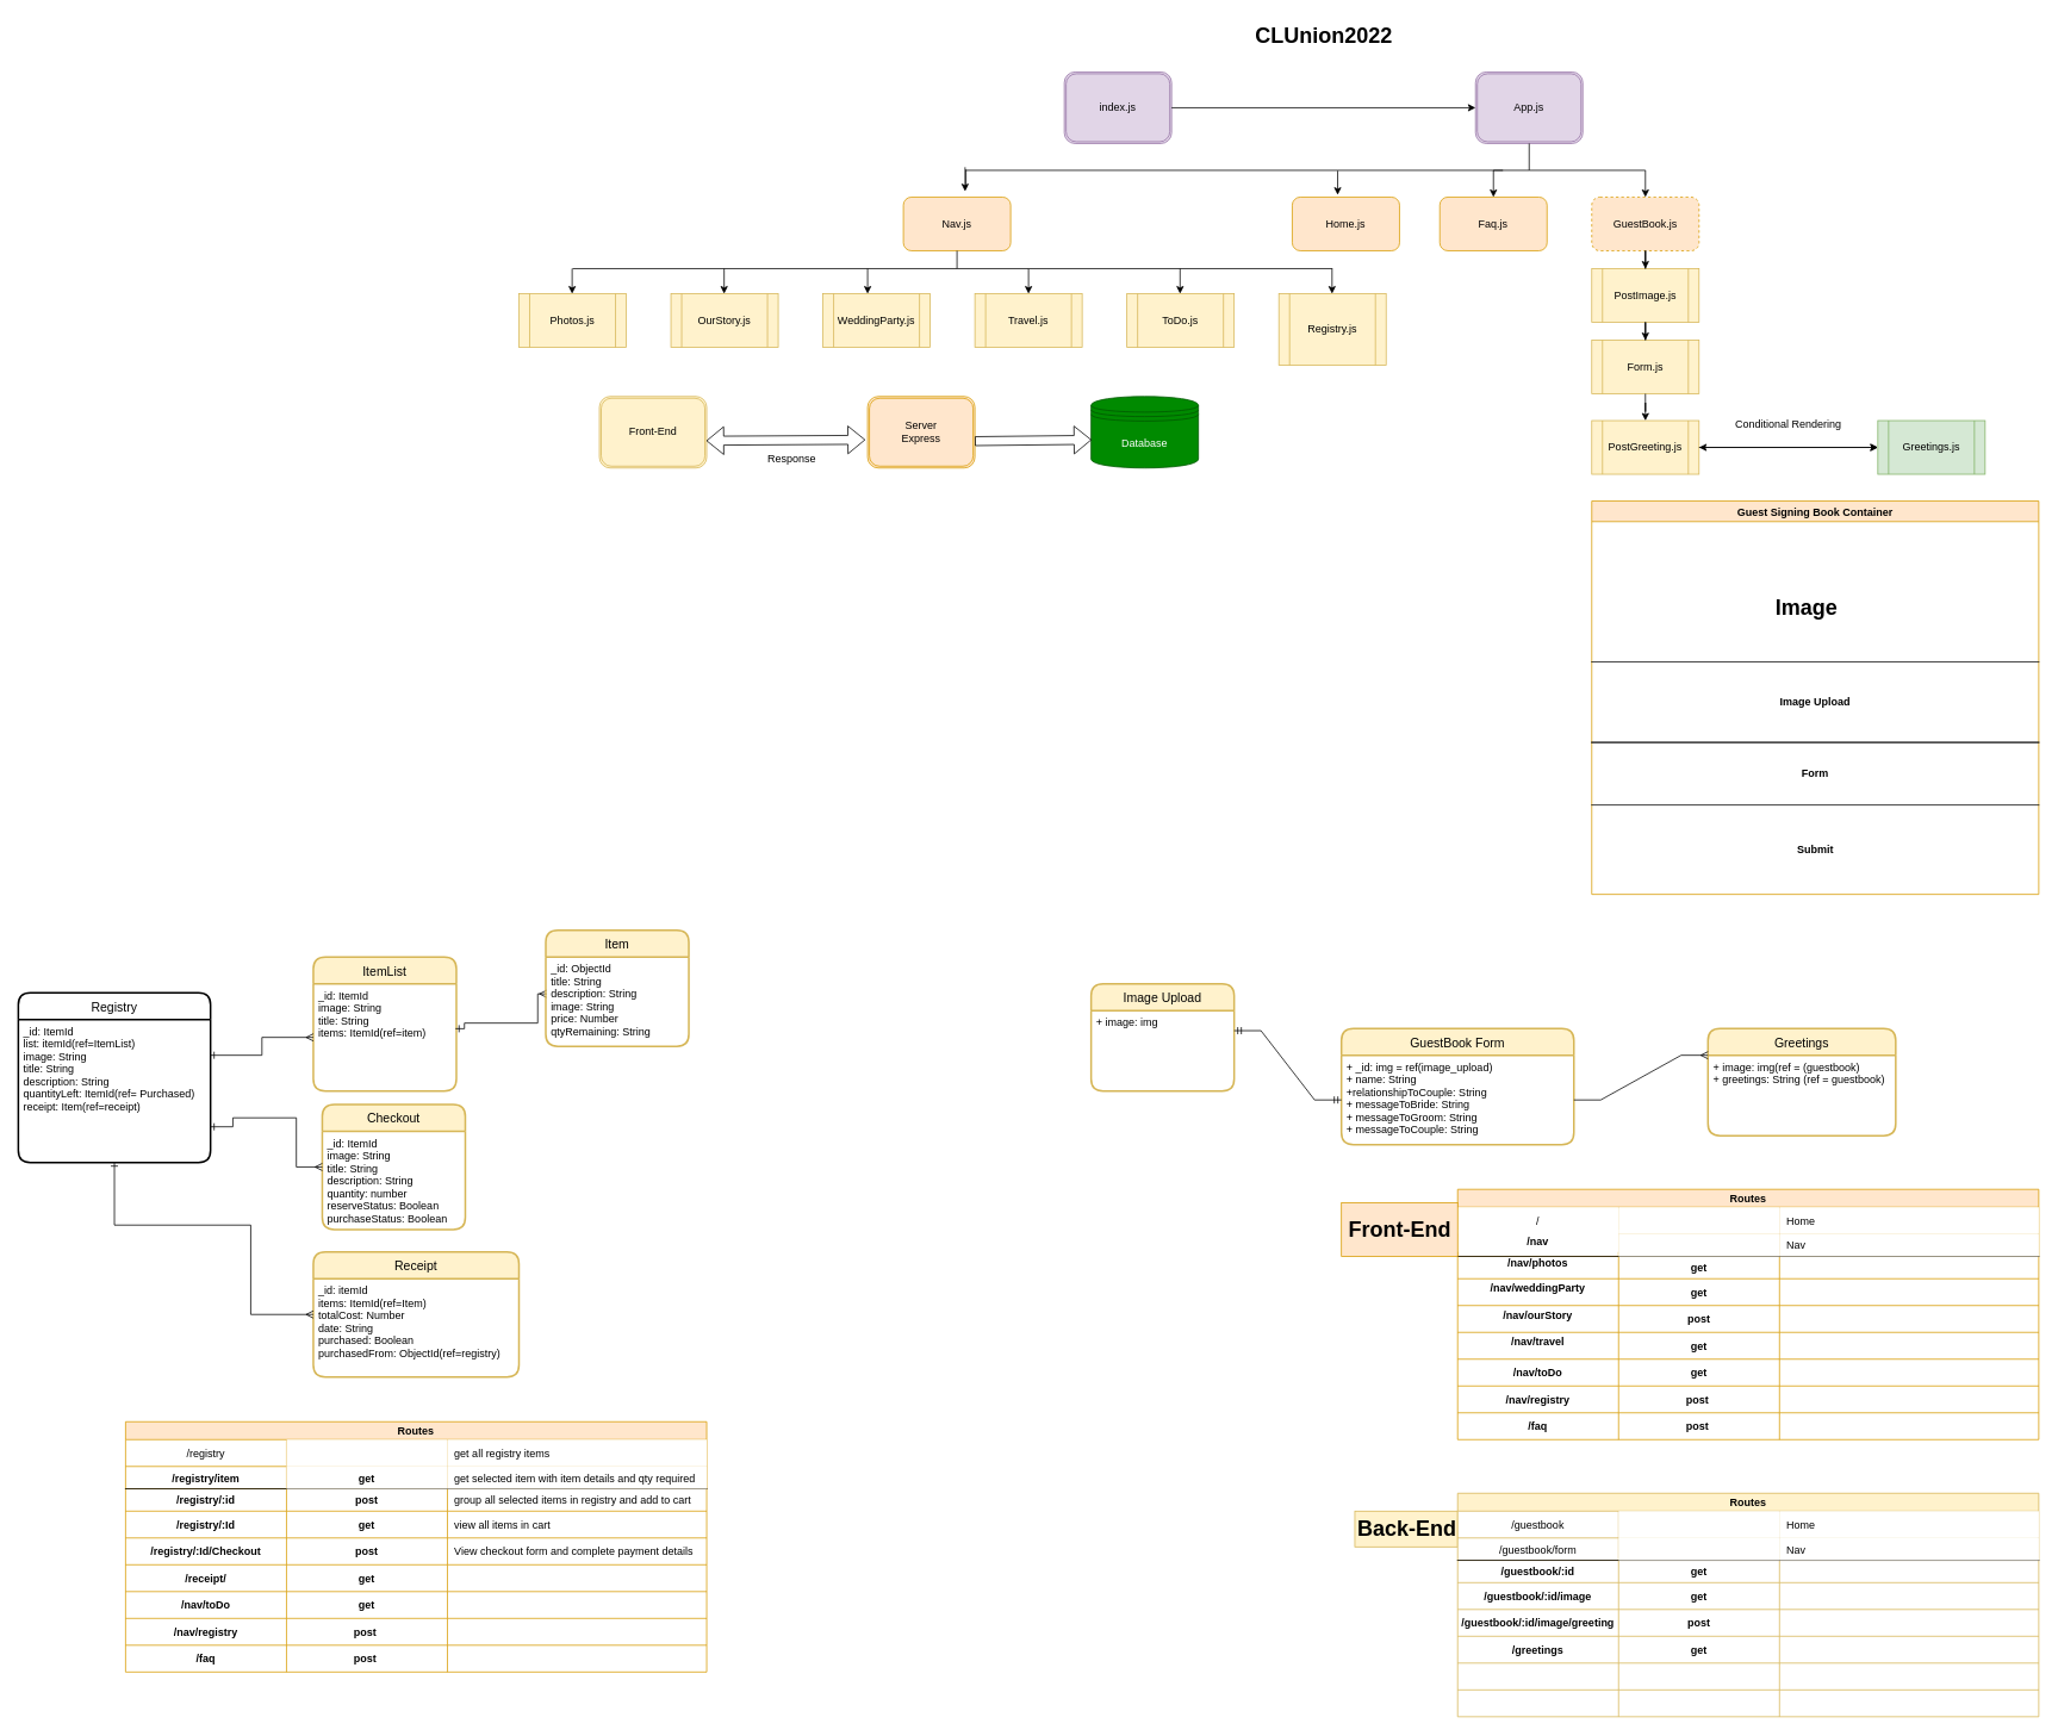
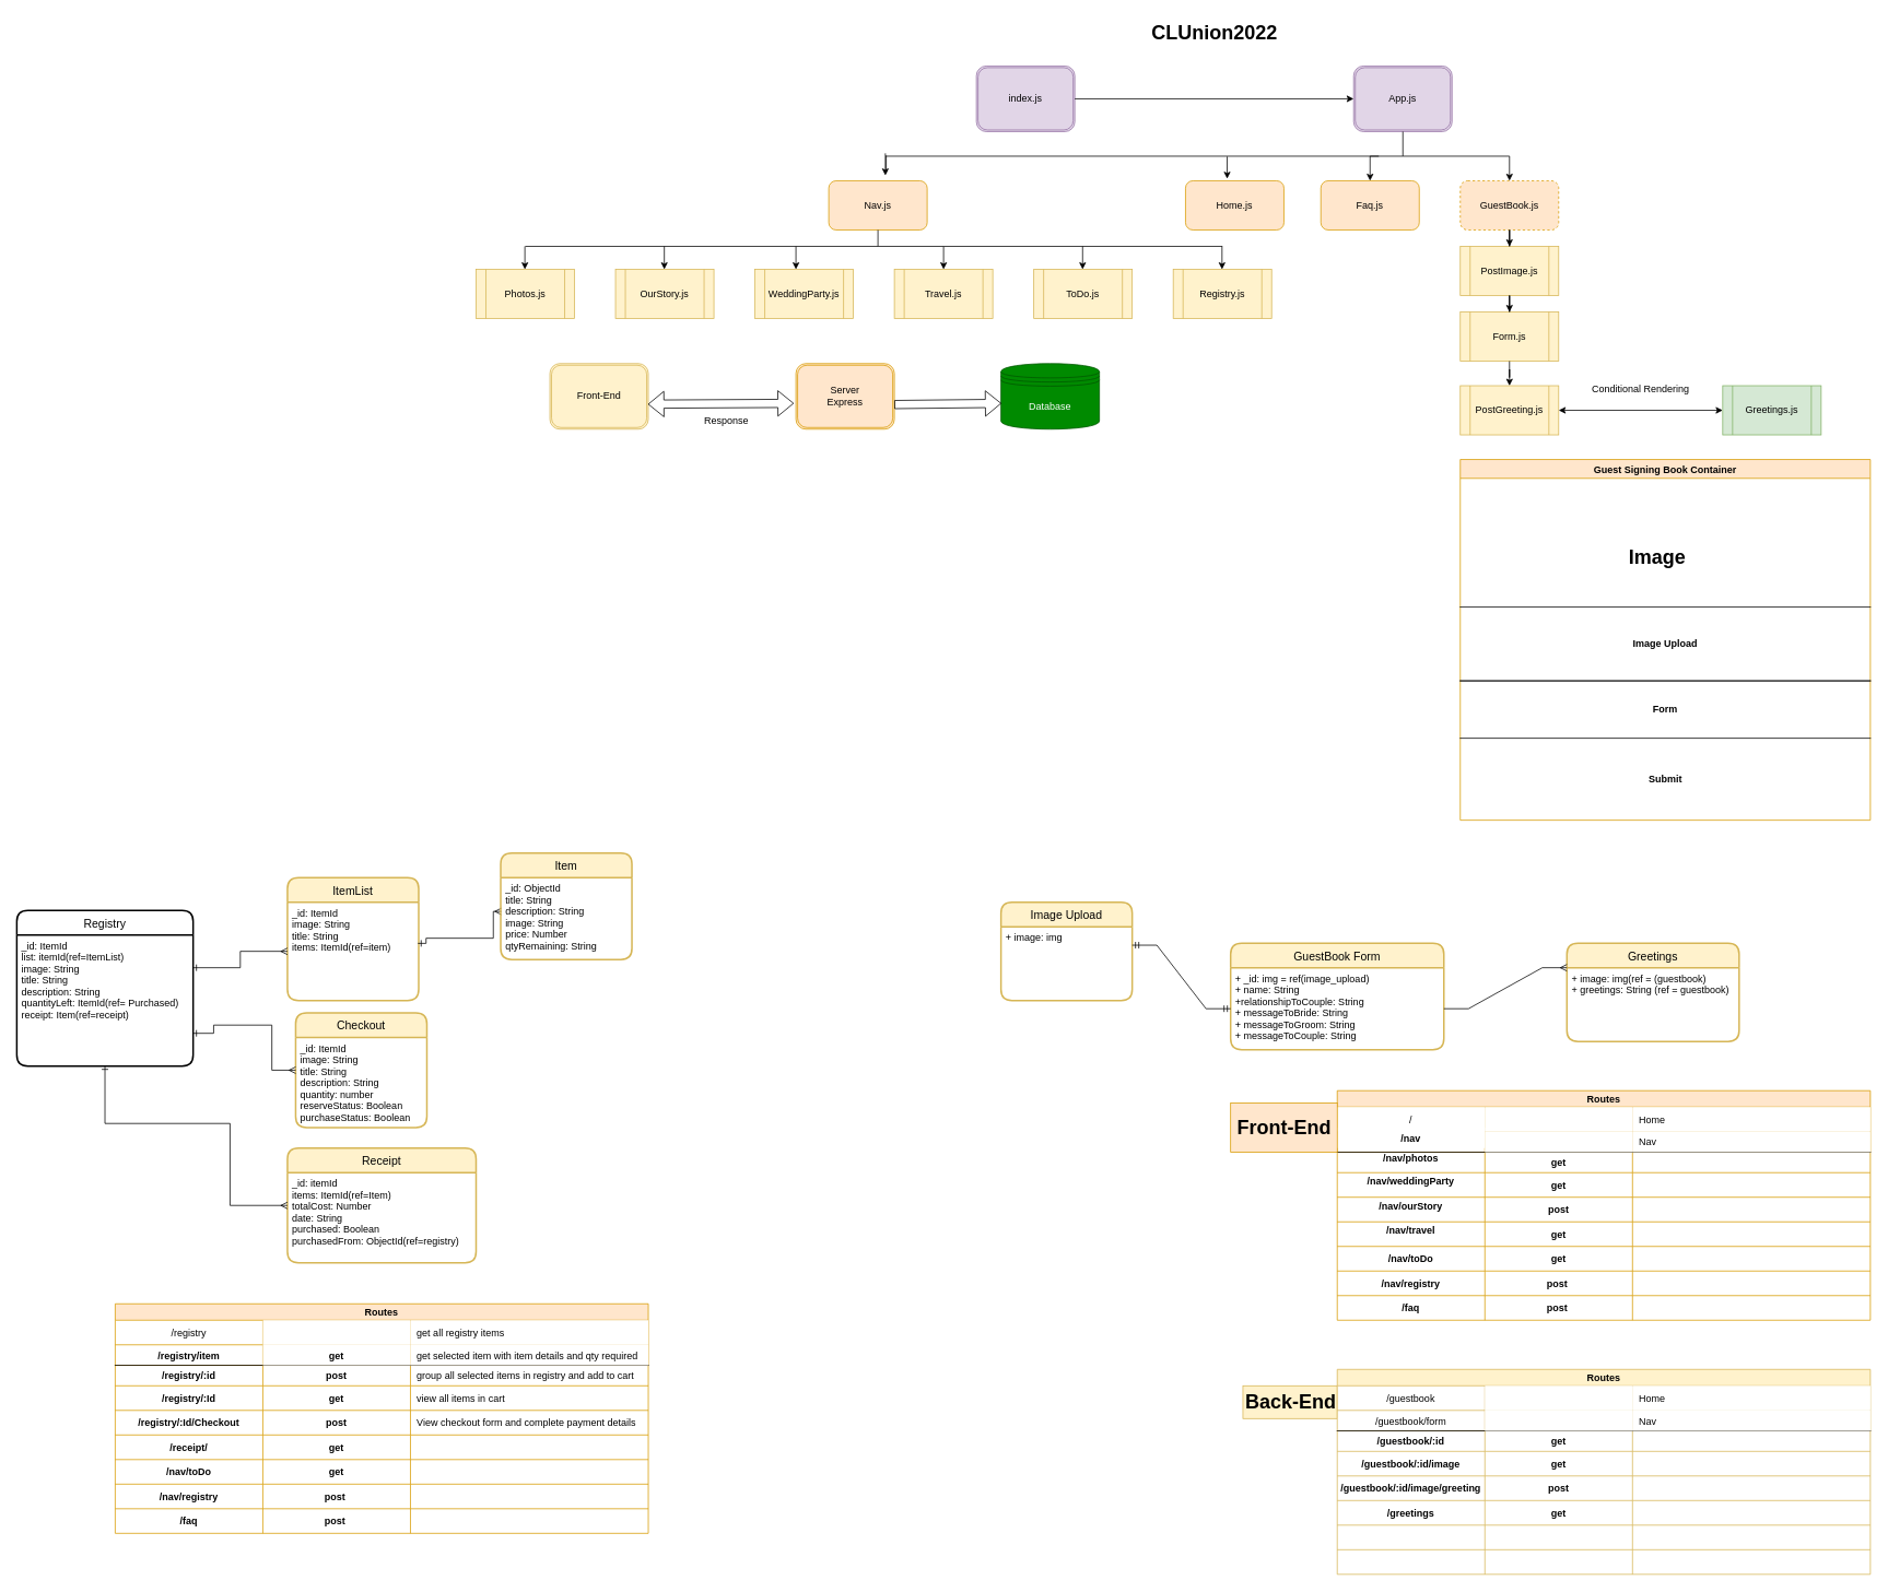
- <mxCell id="16" value="Registry.js" style="shape=process;whiteSpace=wrap;html=1;backgroundOutline=1;fillColor=#fff2cc;strokeColor=#d6b656;" vertex="1" parent="2"><mxGeometry x="850" y="308" width="120" height="80" as="geometry" /></mxCell>
+ <mxCell id="16" value="Registry.js" style="shape=process;whiteSpace=wrap;html=1;backgroundOutline=1;fillColor=#fff2cc;strokeColor=#d6b656;" vertex="1" parent="2"><mxGeometry x="850" y="308" width="120" height="60" as="geometry" /></mxCell>
- <mxCell id="25" value="" style="edgeStyle=orthogonalEdgeStyle;rounded=0;orthogonalLoop=1;jettySize=auto;html=1;" edge="1" parent="2" source="22" target="24"><mxGeometry relative="1" as="geometry" /></mxCell>
